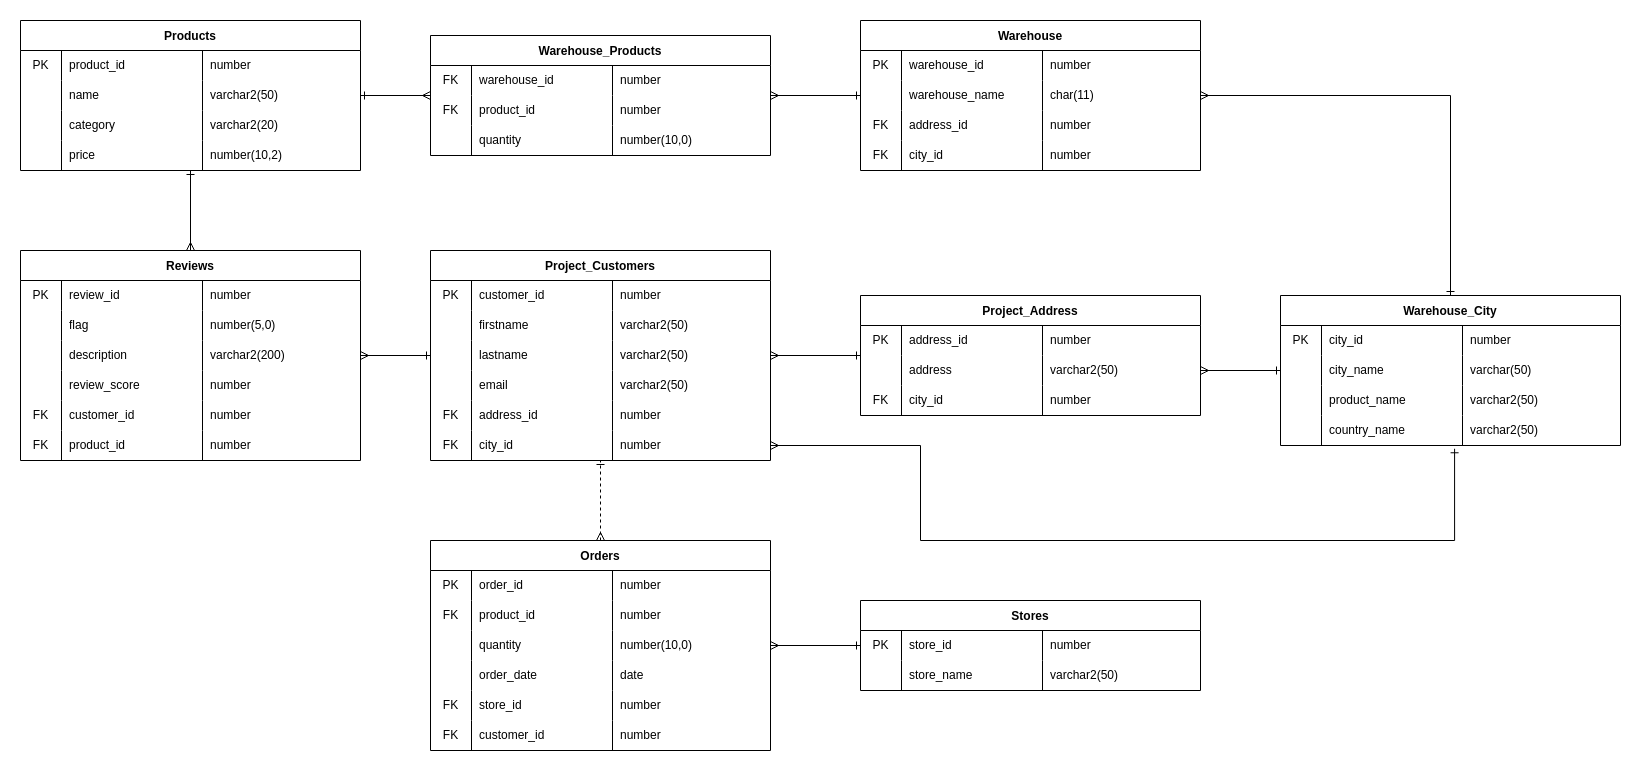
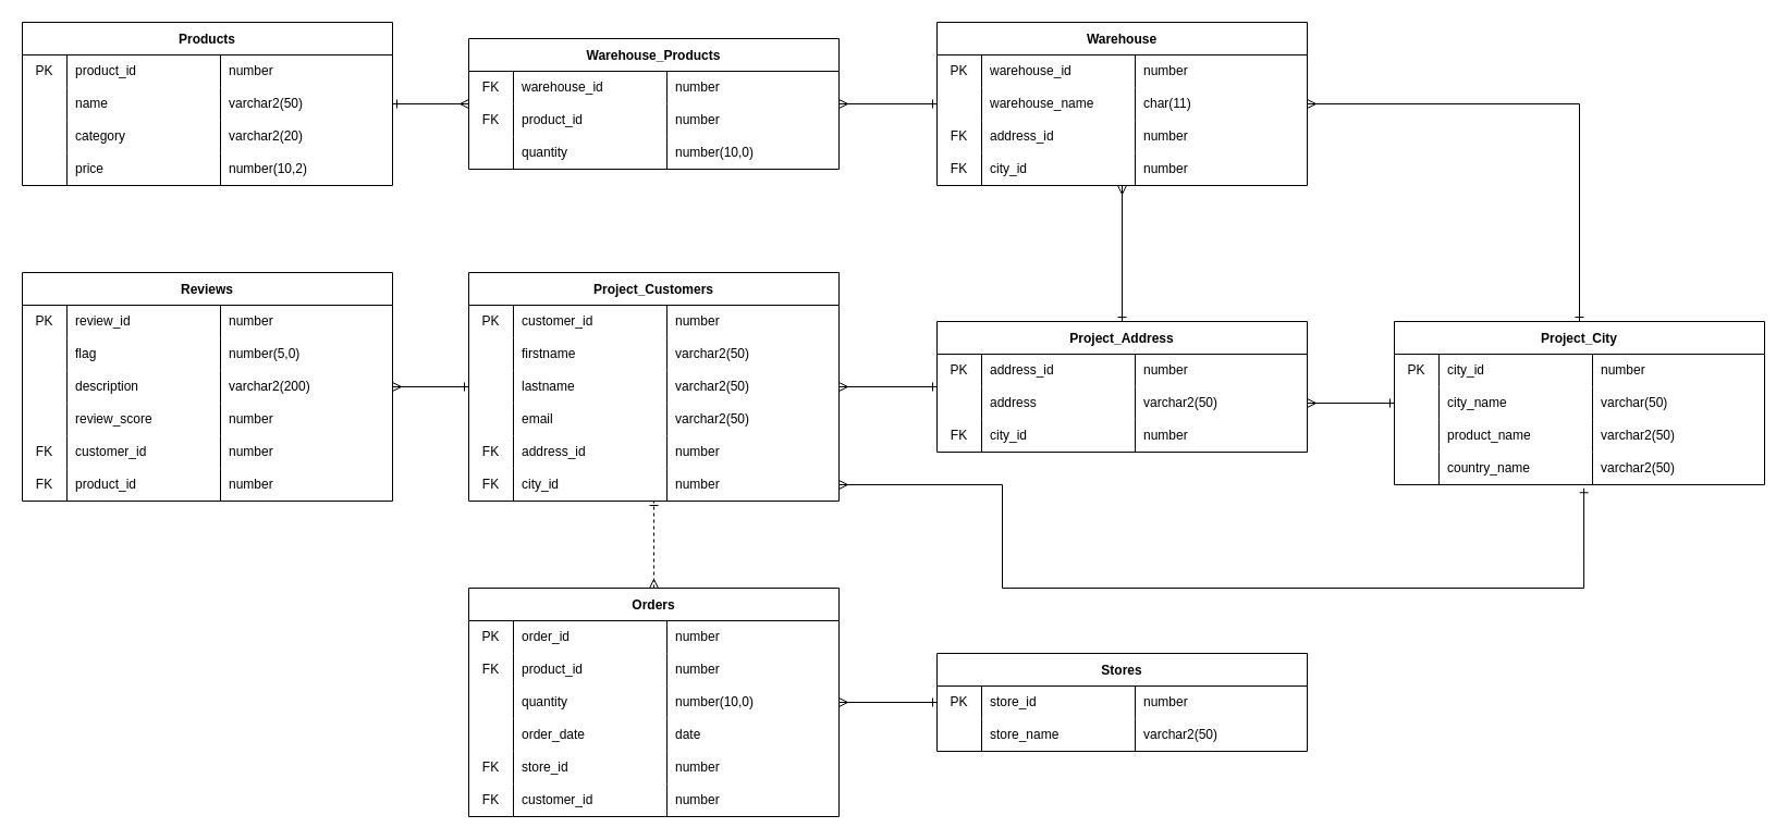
- <mxCell id="93" style="edgeStyle=orthogonalEdgeStyle;rounded=0;orthogonalLoop=1;jettySize=auto;html=1;exitX=0.5;exitY=0;exitDx=0;exitDy=0;startArrow=ERmany;startFill=0;endArrow=ERone;endFill=0;" parent="1" source="94" target="119" edge="1"><mxGeometry relative="1" as="geometry" /></mxCell>
+ <mxCell id="136" style="edgeStyle=orthogonalEdgeStyle;rounded=0;orthogonalLoop=1;jettySize=auto;html=1;exitX=0.5;exitY=0;exitDx=0;exitDy=0;startArrow=ERone;startFill=0;endArrow=ERmany;endFill=0;" parent="1" source="137" target="63" edge="1"><mxGeometry relative="1" as="geometry" /></mxCell>
- <mxCell id="155" value="Warehouse_City" style="shape=table;startSize=30;container=1;collapsible=0;childLayout=tableLayout;fixedRows=1;rowLines=0;fontStyle=1;strokeWidth=1;" parent="1" vertex="1"><mxGeometry x="1280" y="295" width="340" height="150" as="geometry" /></mxCell>
+ <mxCell id="155" value="Project_City" style="shape=table;startSize=30;container=1;collapsible=0;childLayout=tableLayout;fixedRows=1;rowLines=0;fontStyle=1;strokeWidth=1;" parent="1" vertex="1"><mxGeometry x="1280" y="295" width="340" height="150" as="geometry" /></mxCell>
